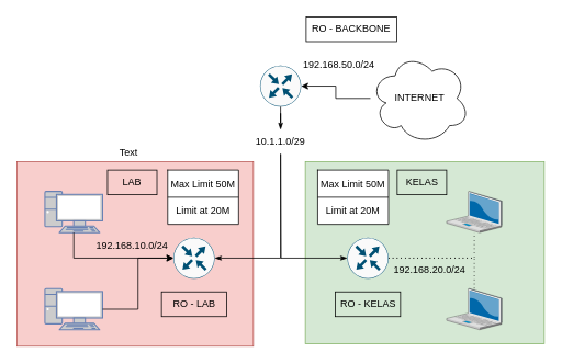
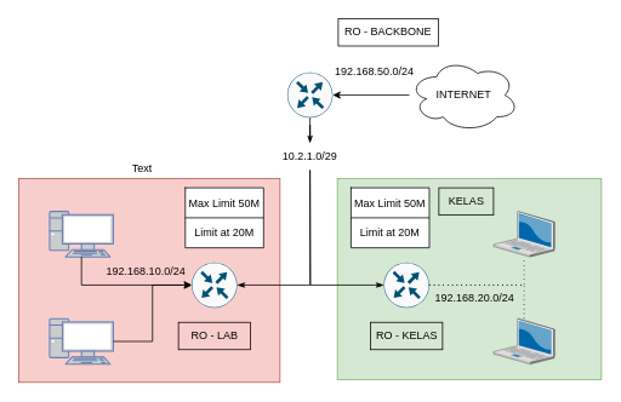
- <mxCell id="24" value="INTERNET" style="ellipse;shape=cloud;whiteSpace=wrap;html=1;" parent="1" vertex="1"><mxGeometry x="449" y="64" width="120" height="110" as="geometry" /></mxCell>
+ <mxCell id="24" value="INTERNET" style="ellipse;shape=cloud;whiteSpace=wrap;html=1;" parent="1" vertex="1"><mxGeometry x="449" y="64" width="120" height="80" as="geometry" /></mxCell>
- <mxCell id="38" value="10.1.1.0/29" style="text;html=1;align=center;verticalAlign=middle;whiteSpace=wrap;rounded=0;strokeColor=none;" parent="1" vertex="1"><mxGeometry x="310" y="157" width="60" height="30" as="geometry" /></mxCell>
+ <mxCell id="38" value="10.2.1.0/29" style="text;html=1;align=center;verticalAlign=middle;whiteSpace=wrap;rounded=0;strokeColor=none;" parent="1" vertex="1"><mxGeometry x="310" y="157" width="60" height="30" as="geometry" /></mxCell>
- <mxCell id="18" value="LAB" style="text;html=1;align=center;verticalAlign=middle;whiteSpace=wrap;rounded=0;strokeColor=default;" parent="1" vertex="1"><mxGeometry x="130" y="206" width="60" height="30" as="geometry" /></mxCell>
